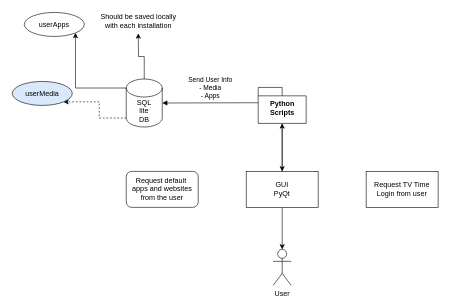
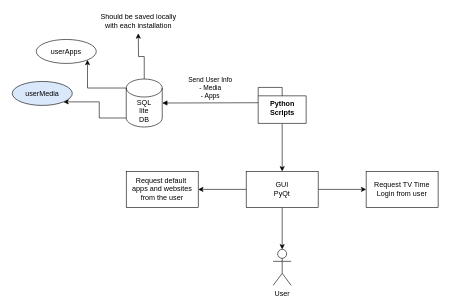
- <mxCell id="10" value="userApps" style="ellipse;whiteSpace=wrap;html=1;align=center;" vertex="1" parent="1"><mxGeometry x="40" y="20" width="100" height="40" as="geometry" /></mxCell>
+ <mxCell id="10" value="userApps" style="ellipse;whiteSpace=wrap;html=1;align=center;" vertex="1" parent="1"><mxGeometry x="60" y="65" width="100" height="40" as="geometry" /></mxCell>
- <mxCell id="2" style="edgeStyle=orthogonalEdgeStyle;rounded=0;orthogonalLoop=1;jettySize=auto;html=1;exitX=0;exitY=1;exitDx=0;exitDy=-15;exitPerimeter=0;entryX=1;entryY=1;entryDx=0;entryDy=0;dashed=1;" edge="1" parent="1" source="5" target="11"><mxGeometry relative="1" as="geometry" /></mxCell>
+ <mxCell id="2" style="edgeStyle=orthogonalEdgeStyle;rounded=0;orthogonalLoop=1;jettySize=auto;html=1;exitX=0;exitY=1;exitDx=0;exitDy=-15;exitPerimeter=0;entryX=1;entryY=1;entryDx=0;entryDy=0;" edge="1" parent="1" source="5" target="11"><mxGeometry relative="1" as="geometry" /></mxCell>
- <mxCell id="15" value="" style="edgeStyle=orthogonalEdgeStyle;rounded=0;orthogonalLoop=1;jettySize=auto;html=1;" edge="1" parent="1" source="16" target="8"><mxGeometry relative="1" as="geometry" /></mxCell>
+ <mxCell id="15" value="" style="edgeStyle=orthogonalEdgeStyle;rounded=0;orthogonalLoop=1;jettySize=auto;html=1;" edge="1" parent="1" source="16" target="18"><mxGeometry relative="1" as="geometry" /></mxCell>
- <mxCell id="18" value="Request default&amp;nbsp;&lt;br&gt;apps and websites&lt;br&gt;from the user" style="whiteSpace=wrap;html=1;rounded=1;" vertex="1" parent="1"><mxGeometry x="210" y="285" width="120" height="60" as="geometry" /></mxCell>
+ <mxCell id="18" value="Request default&amp;nbsp;&lt;br&gt;apps and websites&lt;br&gt;from the user" style="whiteSpace=wrap;html=1;" vertex="1" parent="1"><mxGeometry x="210" y="285" width="120" height="60" as="geometry" /></mxCell>
+ <mxCell id="14" value="" style="edgeStyle=orthogonalEdgeStyle;rounded=0;orthogonalLoop=1;jettySize=auto;html=1;" edge="1" parent="1" source="16" target="17"><mxGeometry relative="1" as="geometry" /></mxCell>
